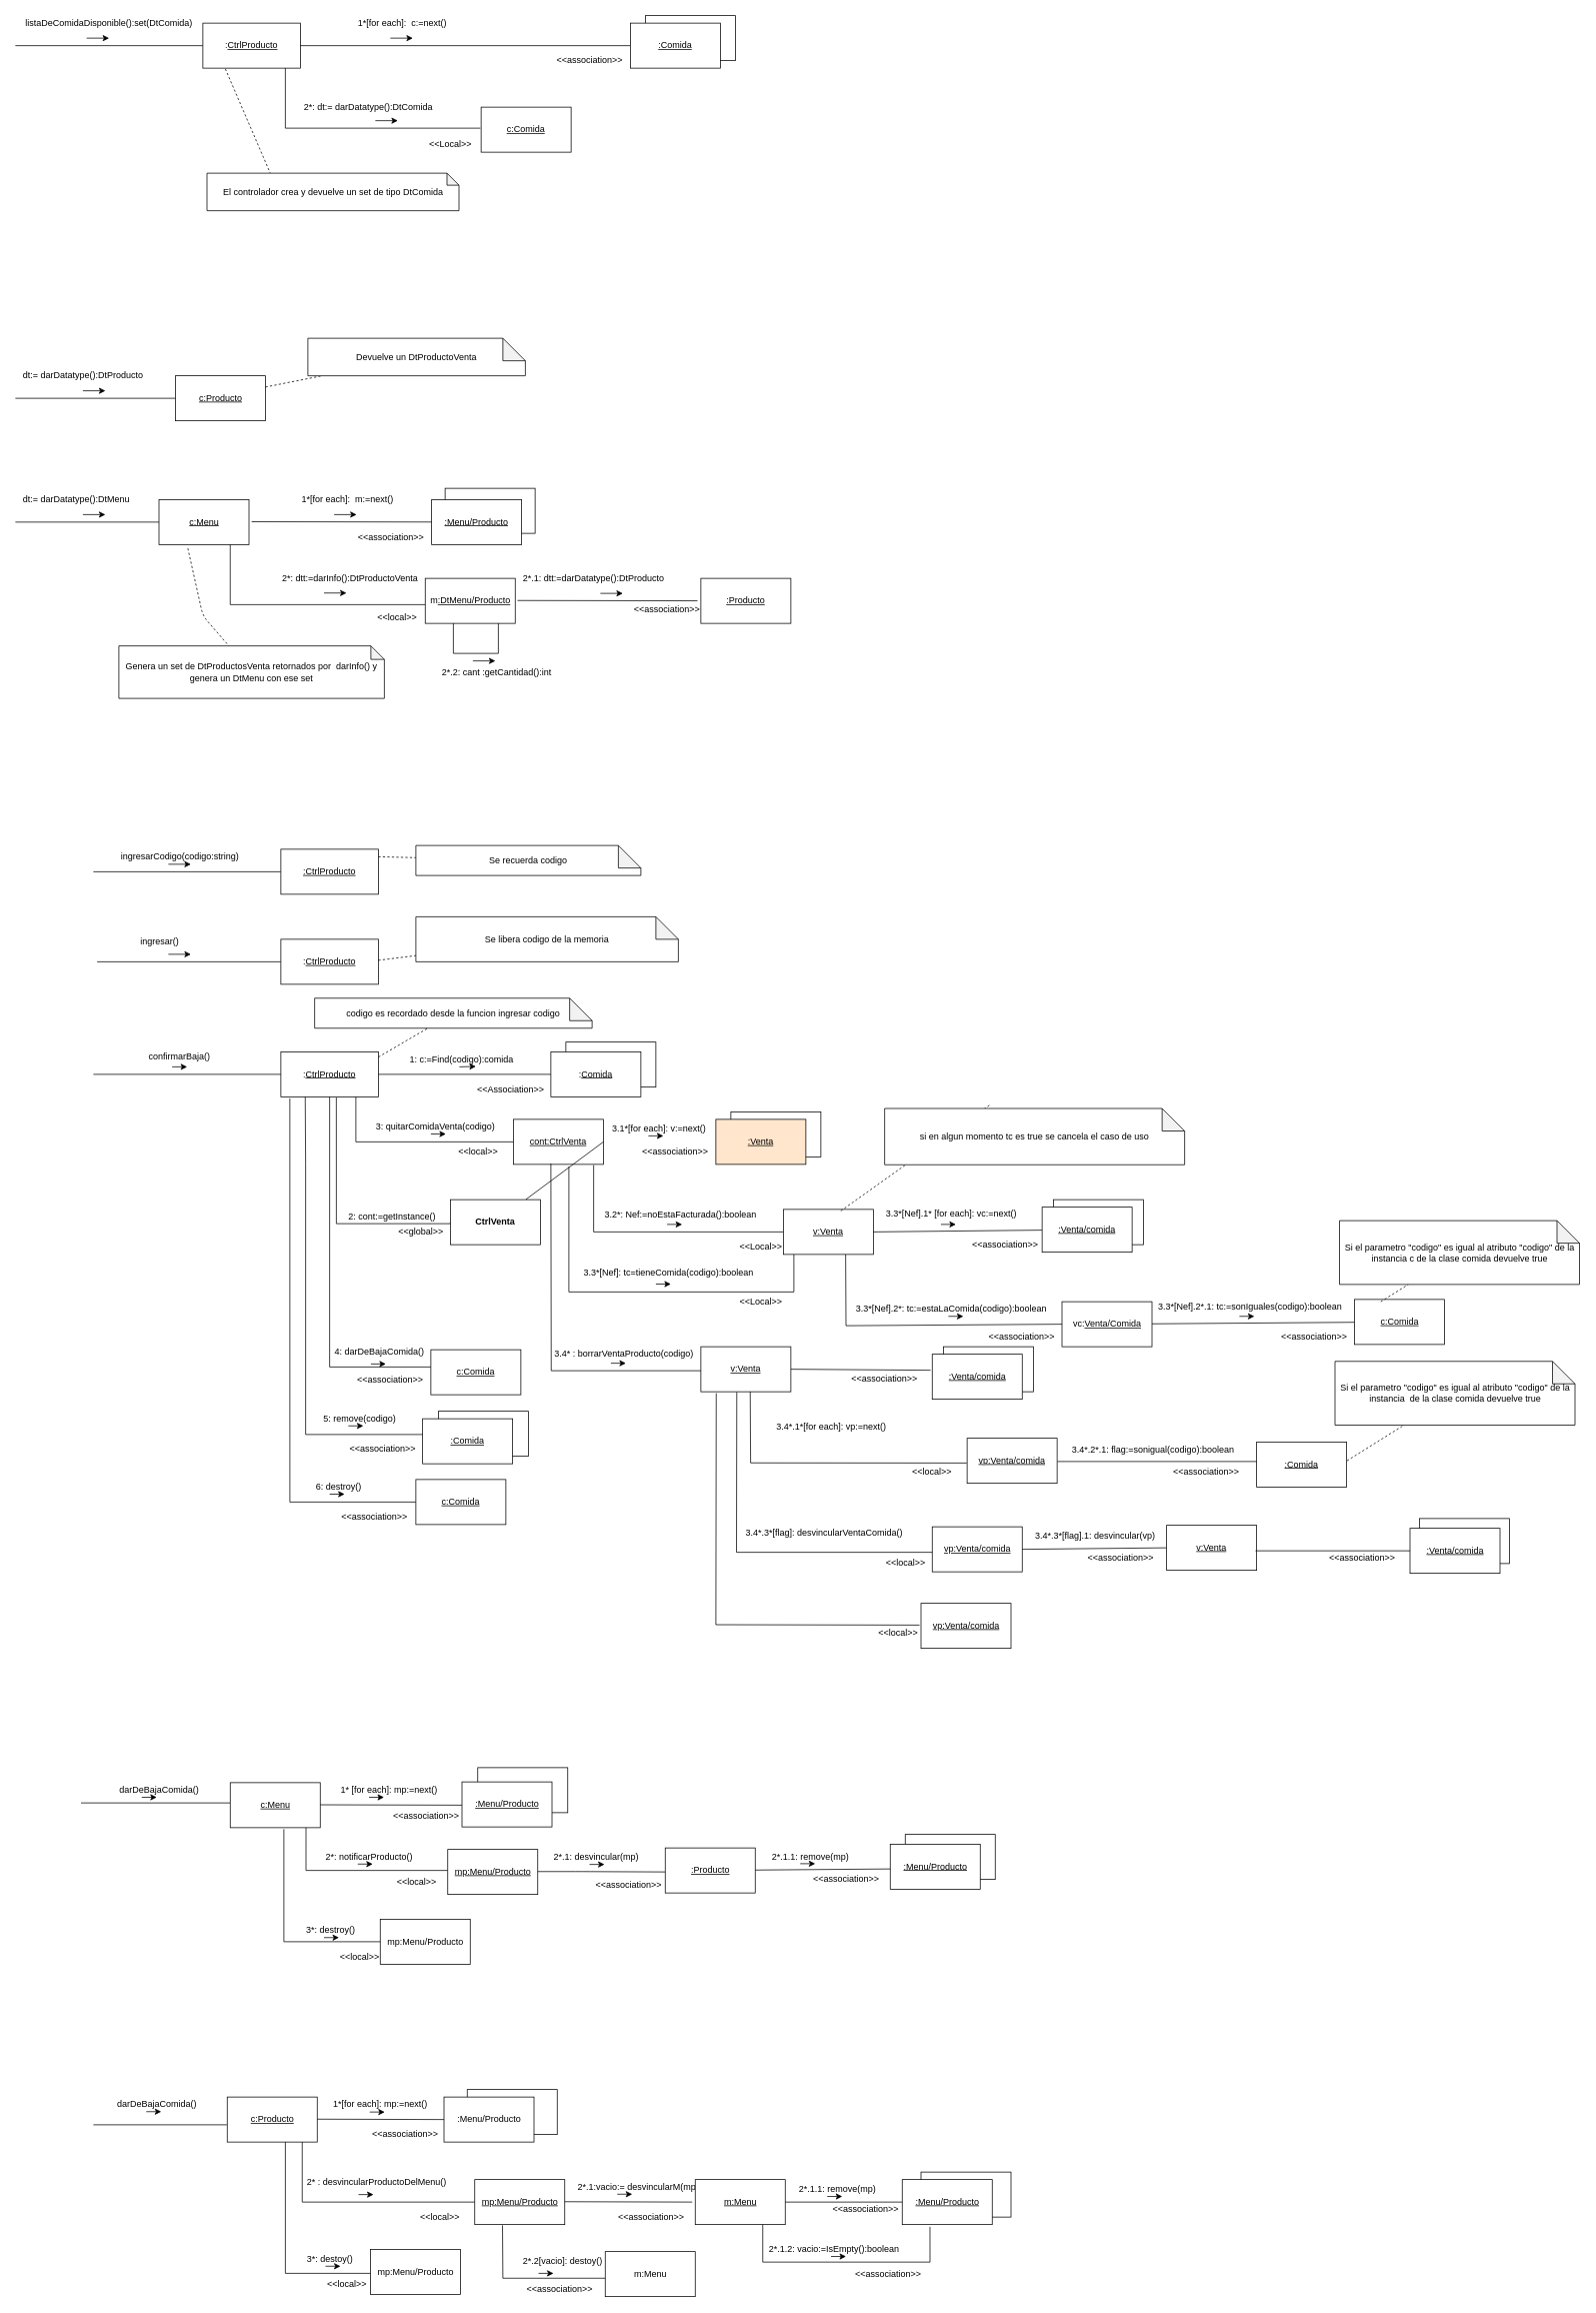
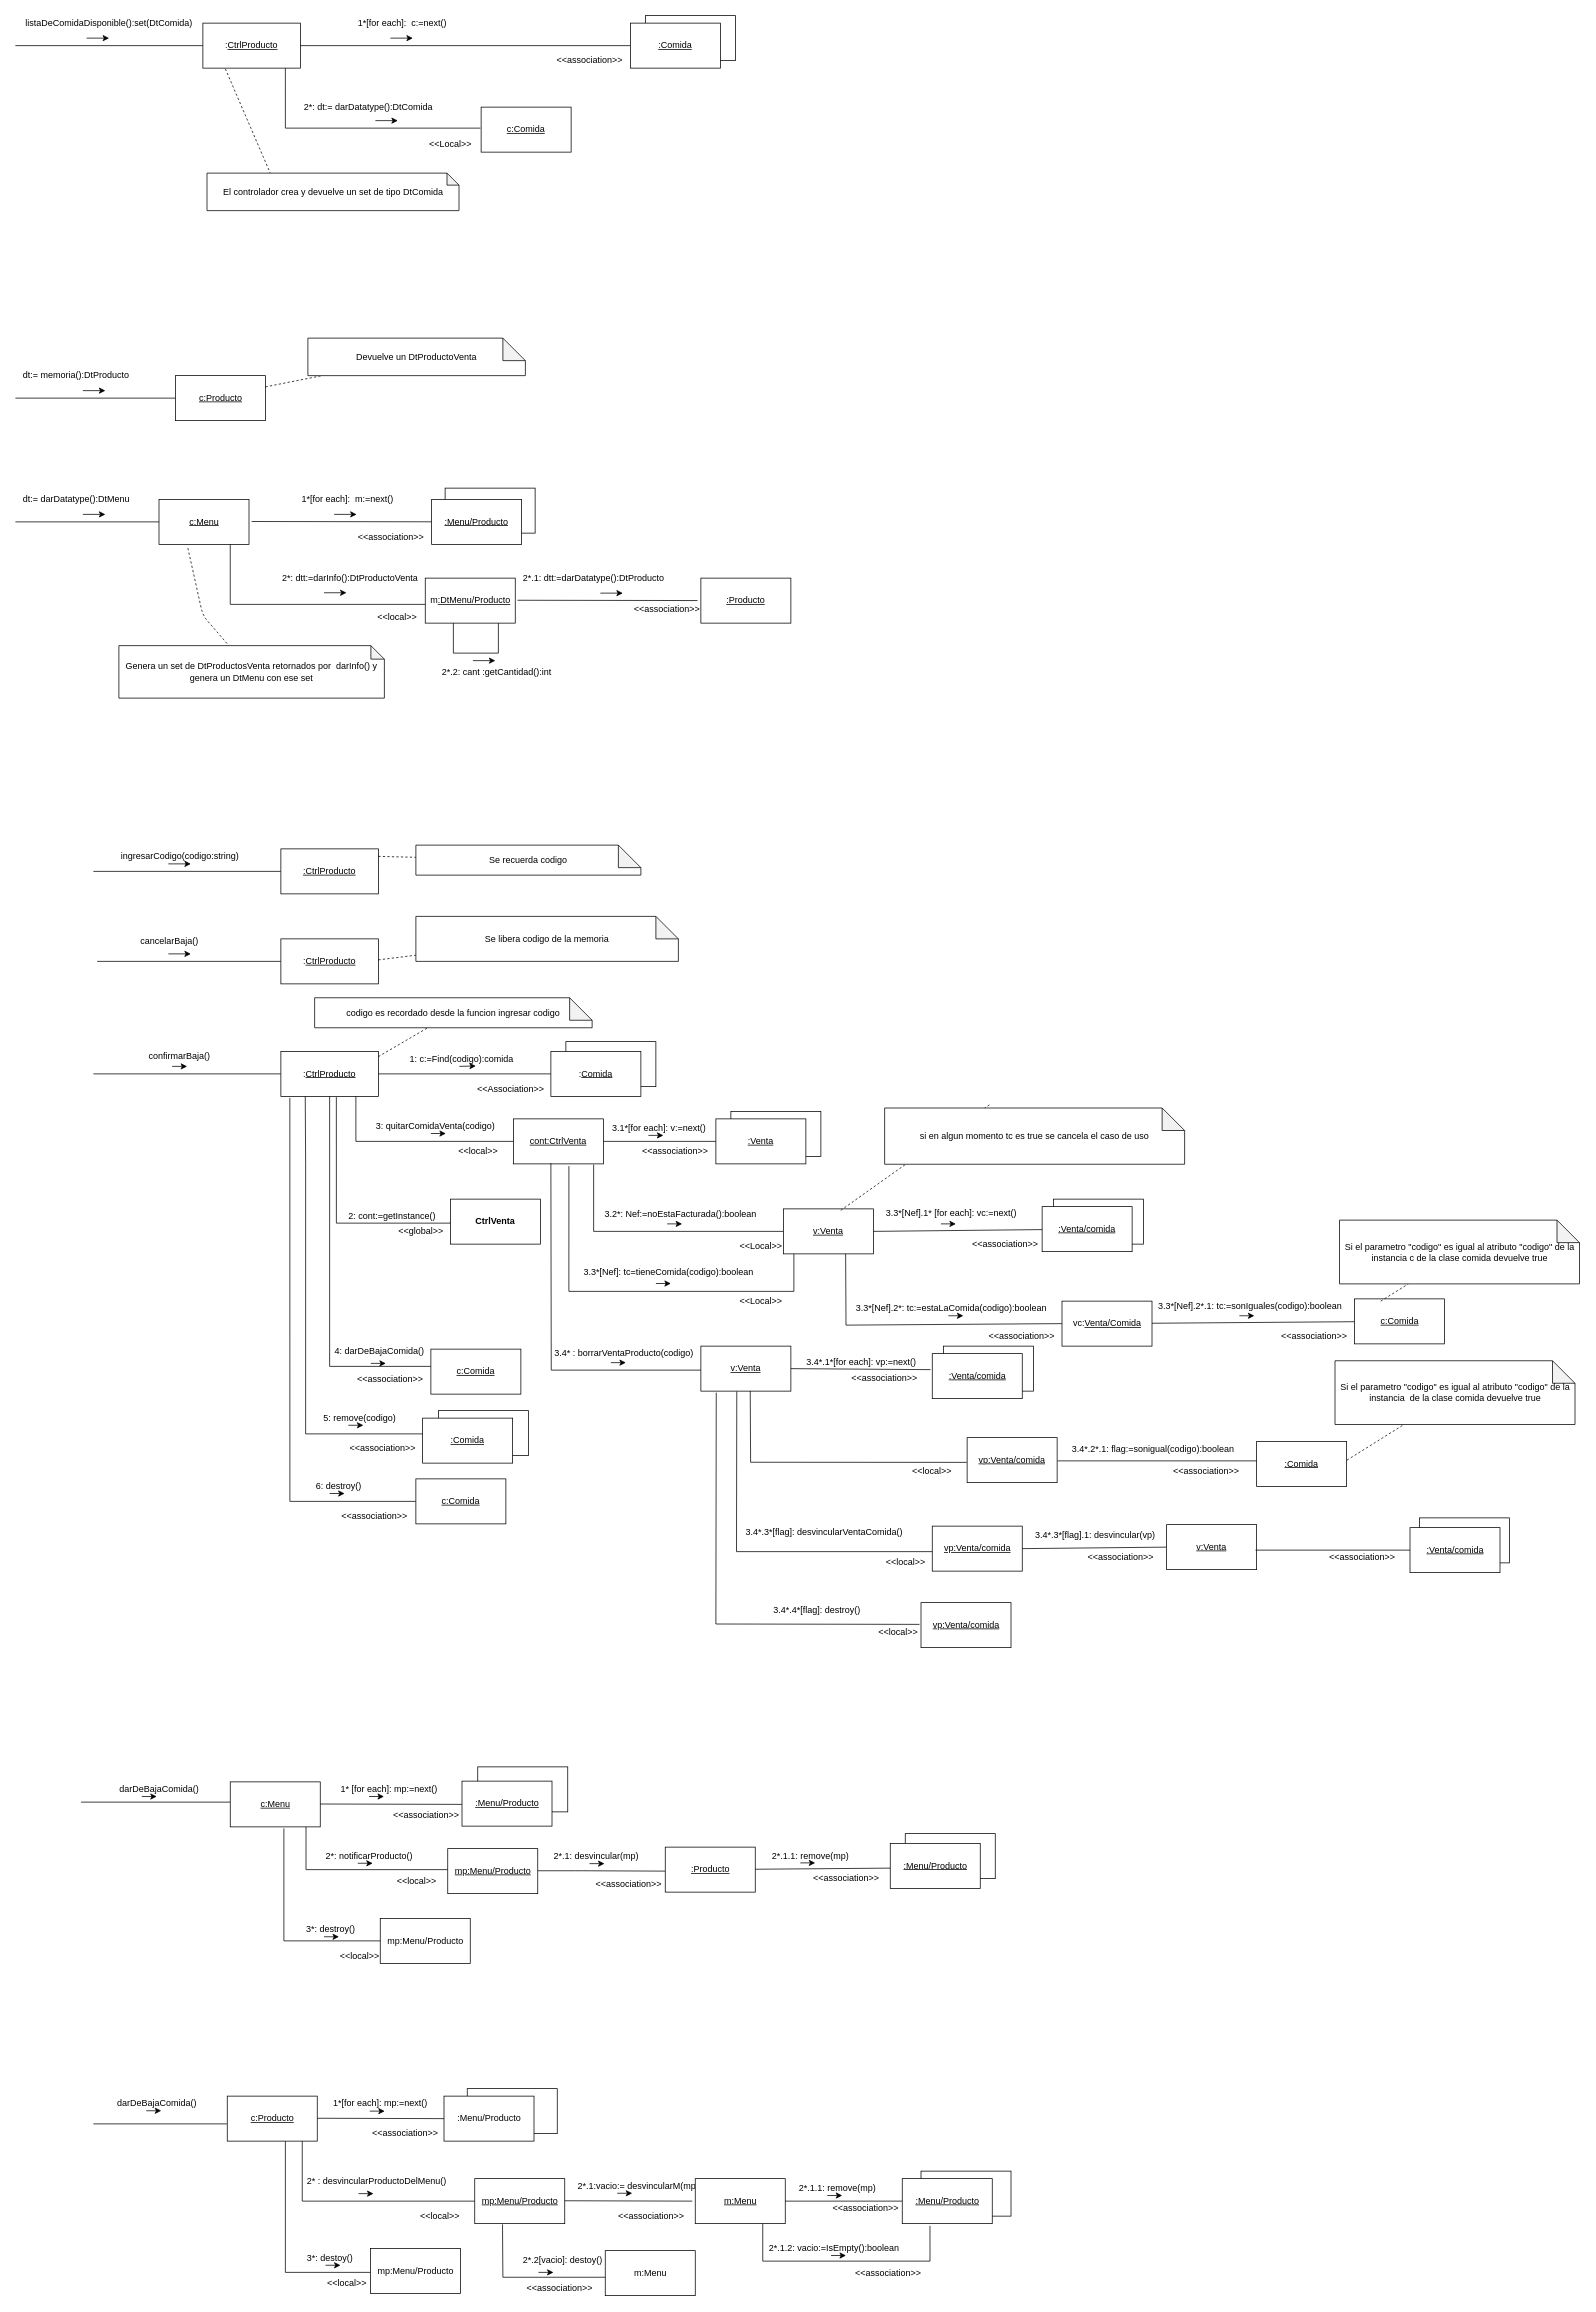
- <mxCell id="201" value="&amp;nbsp;dt:= darDatatype():DtProducto" style="text;html=1;resizable=0;points=[];autosize=1;align=left;verticalAlign=top;spacingTop=-4;" parent="1" vertex="1"><mxGeometry x="25" y="490" width="180" height="20" as="geometry" /></mxCell>
+ <mxCell id="201" value="&amp;nbsp;dt:= memoria():DtProducto" style="text;html=1;resizable=0;points=[];autosize=1;align=left;verticalAlign=top;spacingTop=-4;" parent="1" vertex="1"><mxGeometry x="25" y="490" width="180" height="20" as="geometry" /></mxCell>
- <mxCell id="24" value="ingresar()" style="text;html=1;resizable=0;points=[];autosize=1;align=left;verticalAlign=top;spacingTop=-4;" parent="1" vertex="1"><mxGeometry x="185" y="1244" width="100" height="20" as="geometry" /></mxCell>
+ <mxCell id="24" value="cancelarBaja()" style="text;html=1;resizable=0;points=[];autosize=1;align=left;verticalAlign=top;spacingTop=-4;" parent="1" vertex="1"><mxGeometry x="185" y="1244" width="100" height="20" as="geometry" /></mxCell>
- <mxCell id="49" value="&lt;u&gt;:Venta&lt;/u&gt;" style="rounded=0;whiteSpace=wrap;html=1;fillColor=#ffe6cc;" parent="1" vertex="1"><mxGeometry x="954" y="1491" width="120" height="60" as="geometry" /></mxCell>
+ <mxCell id="49" value="&lt;u&gt;:Venta&lt;/u&gt;" style="rounded=0;whiteSpace=wrap;html=1;" parent="1" vertex="1"><mxGeometry x="954" y="1491" width="120" height="60" as="geometry" /></mxCell>
- <mxCell id="46" value="" style="endArrow=none;html=1;exitX=1;exitY=0.5;exitDx=0;exitDy=0;" parent="1" source="42" target="237" edge="1"><mxGeometry width="50" height="50" relative="1" as="geometry"><mxPoint x="804" y="1544" as="sourcePoint" /><mxPoint x="974" y="1521" as="targetPoint" /></mxGeometry></mxCell>
+ <mxCell id="46" value="" style="endArrow=none;html=1;exitX=1;exitY=0.5;exitDx=0;exitDy=0;" parent="1" source="42" target="49" edge="1"><mxGeometry width="50" height="50" relative="1" as="geometry"><mxPoint x="804" y="1544" as="sourcePoint" /><mxPoint x="974" y="1521" as="targetPoint" /></mxGeometry></mxCell>
- <mxCell id="173" value="3.4*.1*[for each]: vp:=next()" style="text;html=1;resizable=0;points=[];autosize=1;align=left;verticalAlign=top;spacingTop=-4;" parent="1" vertex="1"><mxGeometry x="1032.5" y="1891" width="160" height="20" as="geometry" /></mxCell>
+ <mxCell id="173" value="3.4*.1*[for each]: vp:=next()" style="text;html=1;resizable=0;points=[];autosize=1;align=left;verticalAlign=top;spacingTop=-4;" parent="1" vertex="1"><mxGeometry x="1072.5" y="1806" width="160" height="20" as="geometry" /></mxCell>
+ <mxCell id="191" value="3.4*.4*[flag]: destroy()" style="text;html=1;resizable=0;points=[];autosize=1;align=left;verticalAlign=top;spacingTop=-4;" parent="1" vertex="1"><mxGeometry x="1029" y="2136" width="130" height="20" as="geometry" /></mxCell>
